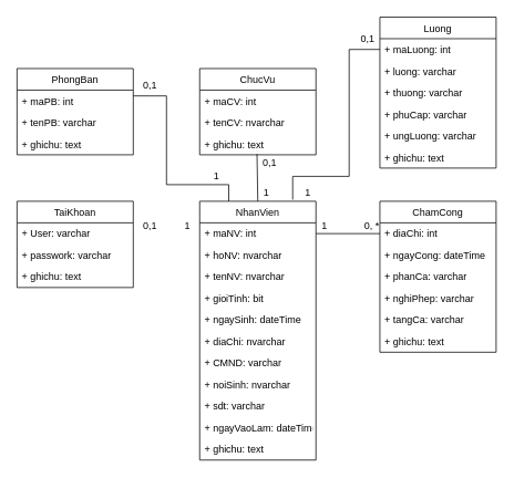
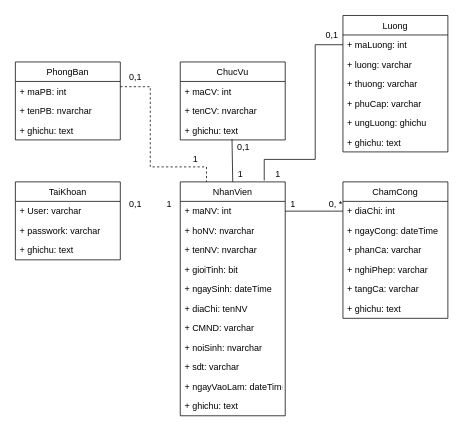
- <mxCell id="16" value="+ tenPB: varchar" style="text;strokeColor=none;fillColor=none;align=left;verticalAlign=top;spacingLeft=4;spacingRight=4;overflow=hidden;rotatable=0;points=[[0,0.5],[1,0.5]];portConstraint=eastwest;" parent="14" vertex="1"><mxGeometry y="52" width="140" height="26" as="geometry" /></mxCell>
+ <mxCell id="16" value="+ tenPB: nvarchar" style="text;strokeColor=none;fillColor=none;align=left;verticalAlign=top;spacingLeft=4;spacingRight=4;overflow=hidden;rotatable=0;points=[[0,0.5],[1,0.5]];portConstraint=eastwest;" parent="14" vertex="1"><mxGeometry y="52" width="140" height="26" as="geometry" /></mxCell>
- <mxCell id="27" value="+ ungLuong: varchar" style="text;strokeColor=none;fillColor=none;align=left;verticalAlign=top;spacingLeft=4;spacingRight=4;overflow=hidden;rotatable=0;points=[[0,0.5],[1,0.5]];portConstraint=eastwest;" parent="22" vertex="1"><mxGeometry y="130" width="140" height="26" as="geometry" /></mxCell>
+ <mxCell id="27" value="+ ungLuong: ghichu" style="text;strokeColor=none;fillColor=none;align=left;verticalAlign=top;spacingLeft=4;spacingRight=4;overflow=hidden;rotatable=0;points=[[0,0.5],[1,0.5]];portConstraint=eastwest;" parent="22" vertex="1"><mxGeometry y="130" width="140" height="26" as="geometry" /></mxCell>
- <mxCell id="48" value="" style="endArrow=none;html=1;rounded=0;exitX=1;exitY=0.269;exitDx=0;exitDy=0;exitPerimeter=0;entryX=0.25;entryY=0;entryDx=0;entryDy=0;" edge="1" parent="1" source="15" target="2"><mxGeometry width="50" height="50" relative="1" as="geometry"><mxPoint x="180" y="232" as="sourcePoint" /><mxPoint x="200" y="232" as="targetPoint" /><Array as="points"><mxPoint x="200" y="115" /><mxPoint x="200" y="222" /><mxPoint x="275" y="222" /></Array></mxGeometry></mxCell>
+ <mxCell id="48" value="" style="endArrow=none;html=1;rounded=0;exitX=1;exitY=0.269;exitDx=0;exitDy=0;exitPerimeter=0;entryX=0.25;entryY=0;entryDx=0;entryDy=0;dashed=1;" edge="1" parent="1" source="15" target="2"><mxGeometry width="50" height="50" relative="1" as="geometry"><mxPoint x="180" y="232" as="sourcePoint" /><mxPoint x="200" y="232" as="targetPoint" /><Array as="points"><mxPoint x="200" y="115" /><mxPoint x="200" y="222" /><mxPoint x="275" y="222" /></Array></mxGeometry></mxCell>
- <mxCell id="8" value="+ diaChi: nvarchar" style="text;strokeColor=none;fillColor=none;align=left;verticalAlign=top;spacingLeft=4;spacingRight=4;overflow=hidden;rotatable=0;points=[[0,0.5],[1,0.5]];portConstraint=eastwest;" parent="2" vertex="1"><mxGeometry y="156" width="140" height="26" as="geometry" /></mxCell>
+ <mxCell id="8" value="+ diaChi: tenNV" style="text;strokeColor=none;fillColor=none;align=left;verticalAlign=top;spacingLeft=4;spacingRight=4;overflow=hidden;rotatable=0;points=[[0,0.5],[1,0.5]];portConstraint=eastwest;" parent="2" vertex="1"><mxGeometry y="156" width="140" height="26" as="geometry" /></mxCell>
